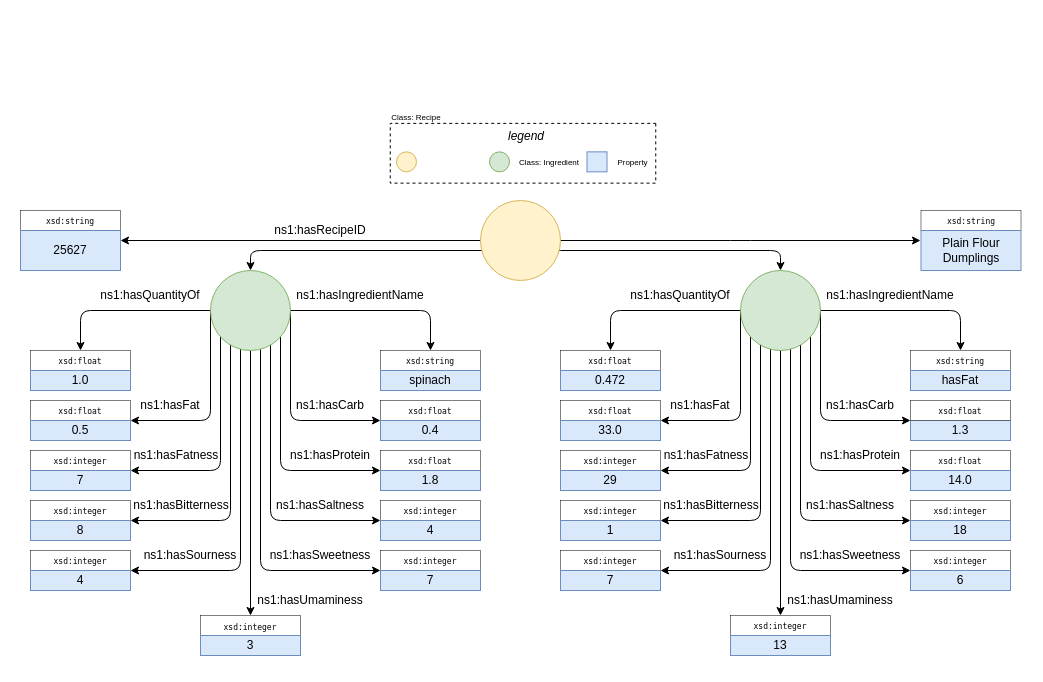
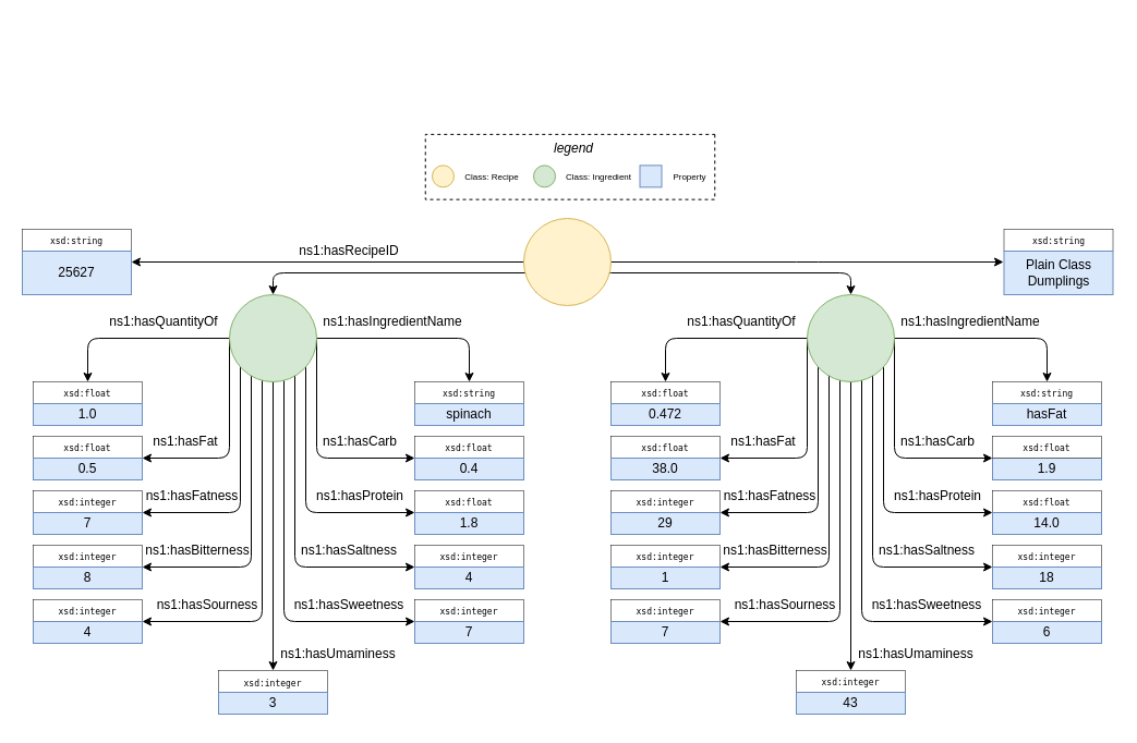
- <mxCell id="139" value="&lt;font style=&quot;font-size: 8px;&quot;&gt;Class: Recipe&lt;/font&gt;" style="text;html=1;strokeColor=none;fillColor=none;align=center;verticalAlign=middle;whiteSpace=wrap;rounded=0;" vertex="1" parent="1"><mxGeometry x="381" y="101.35" width="70" height="30" as="geometry" /></mxCell>
+ <mxCell id="139" value="&lt;font style=&quot;font-size: 8px;&quot;&gt;Class: Recipe&lt;/font&gt;" style="text;html=1;strokeColor=none;fillColor=none;align=center;verticalAlign=middle;whiteSpace=wrap;rounded=0;" vertex="1" parent="1"><mxGeometry x="416" y="146.35" width="70" height="30" as="geometry" /></mxCell>
- <mxCell id="155" value="Plain Flour&lt;br style=&quot;border-color: var(--border-color);&quot;&gt;Dumplings" style="text;html=1;strokeColor=#6c8ebf;fillColor=#dae8fc;align=center;verticalAlign=middle;whiteSpace=wrap;rounded=0;glass=0;shadow=0;" vertex="1" parent="1"><mxGeometry x="920.5" y="230" width="100" height="40" as="geometry" /></mxCell>
+ <mxCell id="155" value="Plain Class&lt;br style=&quot;border-color: var(--border-color);&quot;&gt;Dumplings" style="text;html=1;strokeColor=#6c8ebf;fillColor=#dae8fc;align=center;verticalAlign=middle;whiteSpace=wrap;rounded=0;glass=0;shadow=0;" vertex="1" parent="1"><mxGeometry x="920.5" y="230" width="100" height="40" as="geometry" /></mxCell>
- <mxCell id="101" value="33.0" style="text;html=1;strokeColor=none;fillColor=none;align=center;verticalAlign=middle;whiteSpace=wrap;rounded=1;" parent="1" vertex="1"><mxGeometry x="580" y="415" width="60" height="30" as="geometry" /></mxCell>
+ <mxCell id="101" value="38.0" style="text;html=1;strokeColor=none;fillColor=none;align=center;verticalAlign=middle;whiteSpace=wrap;rounded=1;" parent="1" vertex="1"><mxGeometry x="580" y="415" width="60" height="30" as="geometry" /></mxCell>
- <mxCell id="106" value="1.3" style="text;html=1;strokeColor=none;fillColor=none;align=center;verticalAlign=middle;whiteSpace=wrap;rounded=1;" parent="1" vertex="1"><mxGeometry x="930" y="415" width="60" height="30" as="geometry" /></mxCell>
+ <mxCell id="106" value="1.9" style="text;html=1;strokeColor=none;fillColor=none;align=center;verticalAlign=middle;whiteSpace=wrap;rounded=1;" parent="1" vertex="1"><mxGeometry x="930" y="415" width="60" height="30" as="geometry" /></mxCell>
- <mxCell id="110" value="13" style="text;html=1;strokeColor=none;fillColor=none;align=center;verticalAlign=middle;whiteSpace=wrap;rounded=1;" parent="1" vertex="1"><mxGeometry x="750" y="630" width="60" height="30" as="geometry" /></mxCell>
+ <mxCell id="110" value="43" style="text;html=1;strokeColor=none;fillColor=none;align=center;verticalAlign=middle;whiteSpace=wrap;rounded=1;" parent="1" vertex="1"><mxGeometry x="750" y="630" width="60" height="30" as="geometry" /></mxCell>
